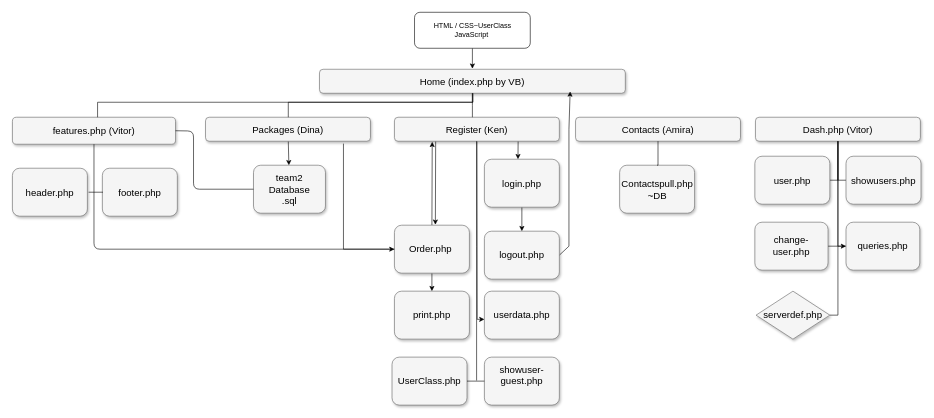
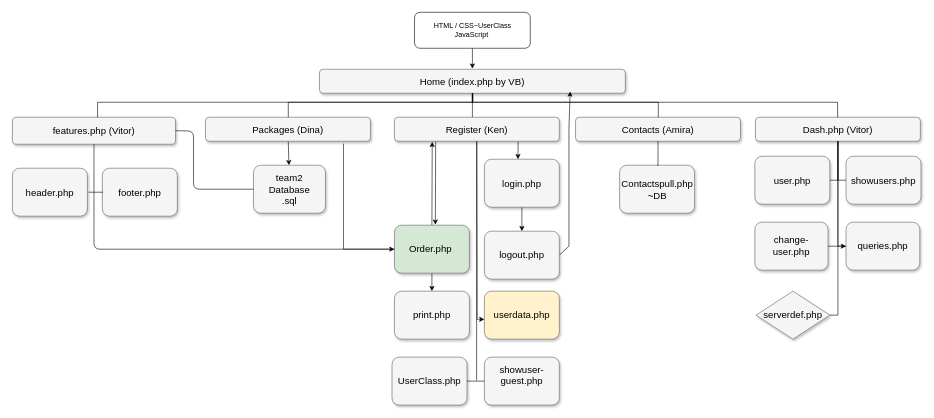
+ <mxCell id="34" style="edgeStyle=orthogonalEdgeStyle;html=1;startSize=6;endFill=0;endSize=6;strokeWidth=1;fontSize=16;rounded=0;endArrow=none;" parent="1" source="2" target="12" edge="1"><mxGeometry relative="1" as="geometry"><Array as="points"><mxPoint x="787" y="170" /><mxPoint x="1396" y="170" /></Array></mxGeometry></mxCell>
+ <mxCell id="33" style="edgeStyle=orthogonalEdgeStyle;html=1;startSize=6;endFill=0;endSize=6;strokeWidth=1;fontSize=16;rounded=0;endArrow=none;" parent="1" source="2" target="11" edge="1"><mxGeometry relative="1" as="geometry"><Array as="points"><mxPoint x="787" y="170" /><mxPoint x="1097" y="170" /></Array></mxGeometry></mxCell>
- <mxCell id="15" value="Order.php&amp;nbsp;&lt;br&gt;" style="whiteSpace=wrap;html=1;rounded=1;shadow=1;strokeWidth=1;fontSize=16;align=center;fillColor=#f5f5f5;strokeColor=#666666;" parent="1" vertex="1"><mxGeometry x="657" y="375" width="125" height="80" as="geometry" /></mxCell>
+ <mxCell id="15" value="Order.php&amp;nbsp;&lt;br&gt;" style="whiteSpace=wrap;html=1;rounded=1;shadow=1;strokeWidth=1;fontSize=16;align=center;fillColor=#d5e8d4;strokeColor=#666666;" parent="1" vertex="1"><mxGeometry x="657" y="375" width="125" height="80" as="geometry" /></mxCell>
- <mxCell id="28" value="&lt;span&gt;userdata.php&lt;/span&gt;" style="whiteSpace=wrap;html=1;rounded=1;shadow=1;strokeWidth=1;fontSize=16;align=center;fillColor=#f5f5f5;strokeColor=#666666;" parent="1" vertex="1"><mxGeometry x="807" y="485" width="125" height="80" as="geometry" /></mxCell>
+ <mxCell id="28" value="&lt;span&gt;userdata.php&lt;/span&gt;" style="whiteSpace=wrap;html=1;rounded=1;shadow=1;strokeWidth=1;fontSize=16;align=center;fillColor=#fff2cc;strokeColor=#666666;" parent="1" vertex="1"><mxGeometry x="807" y="485" width="125" height="80" as="geometry" /></mxCell>
